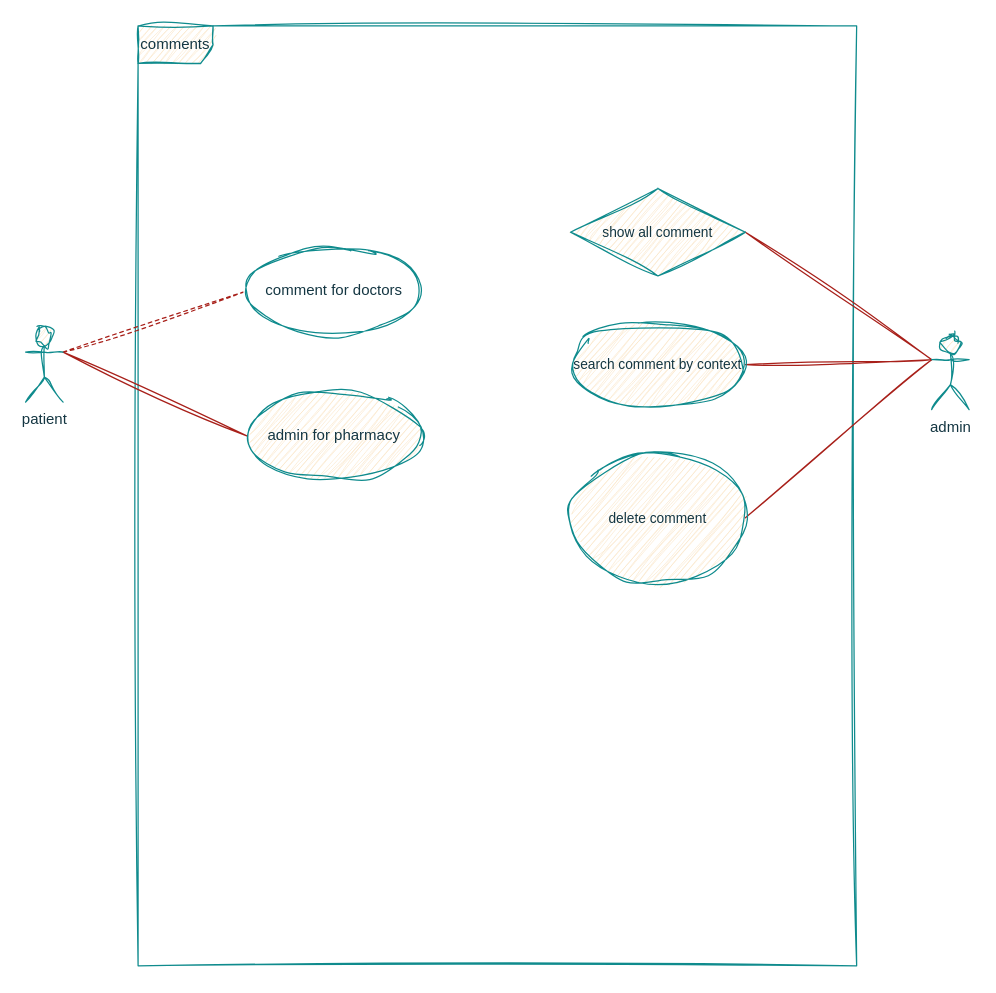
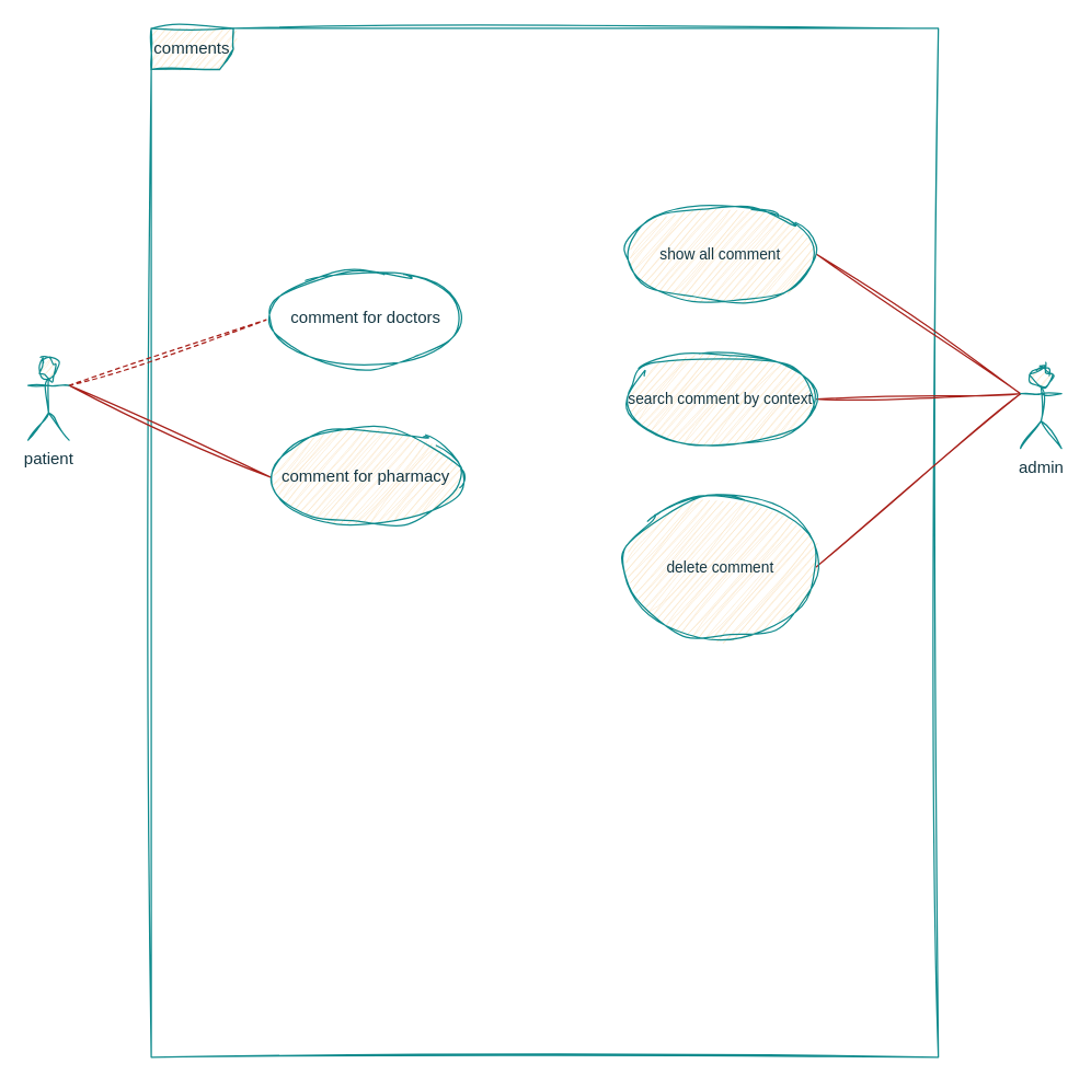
- <mxCell id="12" value="show all comment" style="rhombus;whiteSpace=wrap;html=1;fontFamily=Helvetica;fontSize=11;fontColor=#143642;labelBackgroundColor=none;fillColor=#FAE5C7;strokeColor=#0F8B8D;sketch=1;curveFitting=1;jiggle=2;" parent="1" vertex="1"><mxGeometry x="456" y="150" width="140" height="70" as="geometry" /></mxCell>
+ <mxCell id="12" value="show all comment" style="ellipse;whiteSpace=wrap;html=1;fontFamily=Helvetica;fontSize=11;fontColor=#143642;labelBackgroundColor=none;fillColor=#FAE5C7;strokeColor=#0F8B8D;sketch=1;curveFitting=1;jiggle=2;" parent="1" vertex="1"><mxGeometry x="456" y="150" width="140" height="70" as="geometry" /></mxCell>
- <mxCell id="11" value="admin for pharmacy" style="ellipse;whiteSpace=wrap;html=1;labelBackgroundColor=none;fillColor=#FAE5C7;strokeColor=#0F8B8D;fontColor=#143642;sketch=1;curveFitting=1;jiggle=2;" parent="1" vertex="1"><mxGeometry x="197" y="313" width="140" height="70" as="geometry" /></mxCell>
+ <mxCell id="11" value="comment for pharmacy" style="ellipse;whiteSpace=wrap;html=1;labelBackgroundColor=none;fillColor=#FAE5C7;strokeColor=#0F8B8D;fontColor=#143642;sketch=1;curveFitting=1;jiggle=2;" parent="1" vertex="1"><mxGeometry x="197" y="313" width="140" height="70" as="geometry" /></mxCell>
